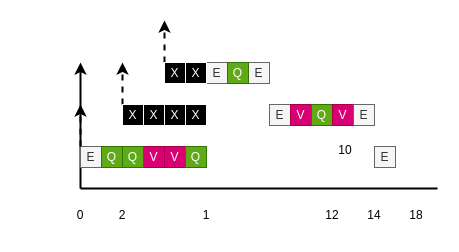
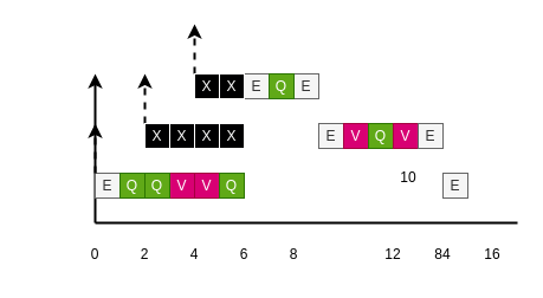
+ <mxCell id="11" value="4" style="text;html=1;strokeColor=none;fillColor=none;align=center;verticalAlign=middle;whiteSpace=wrap;rounded=0;" parent="1" vertex="1"><mxGeometry x="143" y="200" width="42" height="30" as="geometry" /></mxCell>
- <mxCell id="12" value="1" style="text;html=1;strokeColor=none;fillColor=none;align=center;verticalAlign=middle;whiteSpace=wrap;rounded=0;" parent="1" vertex="1"><mxGeometry x="185" y="200" width="42" height="30" as="geometry" /></mxCell>
+ <mxCell id="12" value="6" style="text;html=1;strokeColor=none;fillColor=none;align=center;verticalAlign=middle;whiteSpace=wrap;rounded=0;" parent="1" vertex="1"><mxGeometry x="185" y="200" width="42" height="30" as="geometry" /></mxCell>
+ <mxCell id="13" value="8" style="text;html=1;strokeColor=none;fillColor=none;align=center;verticalAlign=middle;whiteSpace=wrap;rounded=0;" parent="1" vertex="1"><mxGeometry x="227" y="200" width="42" height="30" as="geometry" /></mxCell>
- <mxCell id="15" value="14" style="text;html=1;strokeColor=none;fillColor=none;align=center;verticalAlign=middle;whiteSpace=wrap;rounded=0;" parent="1" vertex="1"><mxGeometry x="353" y="200" width="42" height="30" as="geometry" /></mxCell>
+ <mxCell id="15" value="84" style="text;html=1;strokeColor=none;fillColor=none;align=center;verticalAlign=middle;whiteSpace=wrap;rounded=0;" parent="1" vertex="1"><mxGeometry x="353" y="200" width="42" height="30" as="geometry" /></mxCell>
- <mxCell id="7" value="18" style="text;html=1;strokeColor=none;fillColor=none;align=center;verticalAlign=middle;whiteSpace=wrap;rounded=0;" parent="1" vertex="1"><mxGeometry x="395" y="200" width="42" height="30" as="geometry" /></mxCell>
+ <mxCell id="7" value="16" style="text;html=1;strokeColor=none;fillColor=none;align=center;verticalAlign=middle;whiteSpace=wrap;rounded=0;" parent="1" vertex="1"><mxGeometry x="395" y="200" width="42" height="30" as="geometry" /></mxCell>
